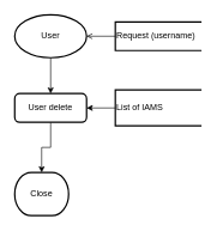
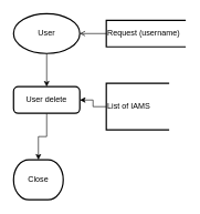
- <mxCell id="10" value="List of IAMS" style="strokeWidth=2;html=1;shape=mxgraph.flowchart.annotation_1;align=left;pointerEvents=1;" vertex="1" parent="1"><mxGeometry x="160" y="125" width="120" height="50" as="geometry" /></mxCell>
+ <mxCell id="10" value="List of IAMS" style="strokeWidth=2;html=1;shape=mxgraph.flowchart.annotation_1;align=left;pointerEvents=1;" vertex="1" parent="1"><mxGeometry x="160" y="125" width="95" height="70" as="geometry" /></mxCell>
